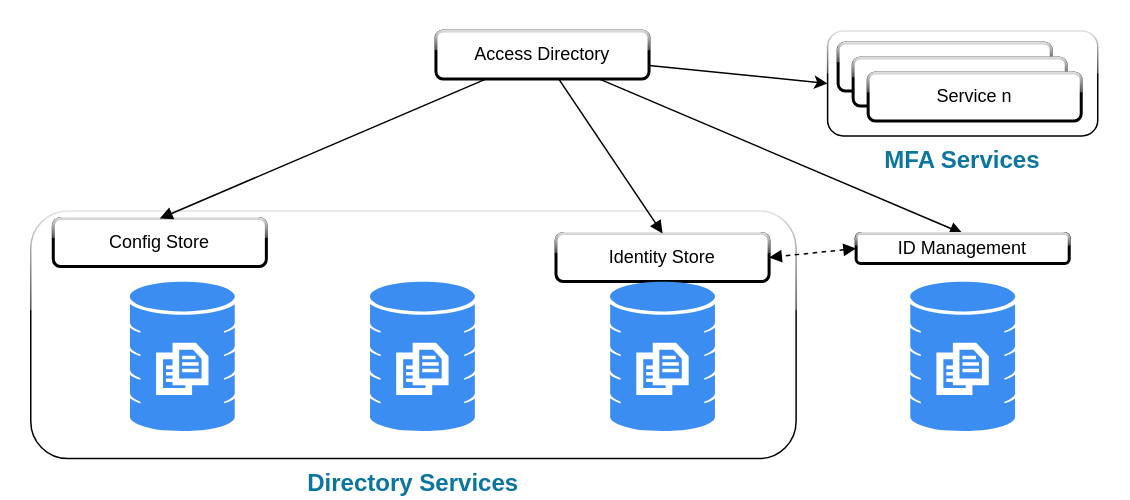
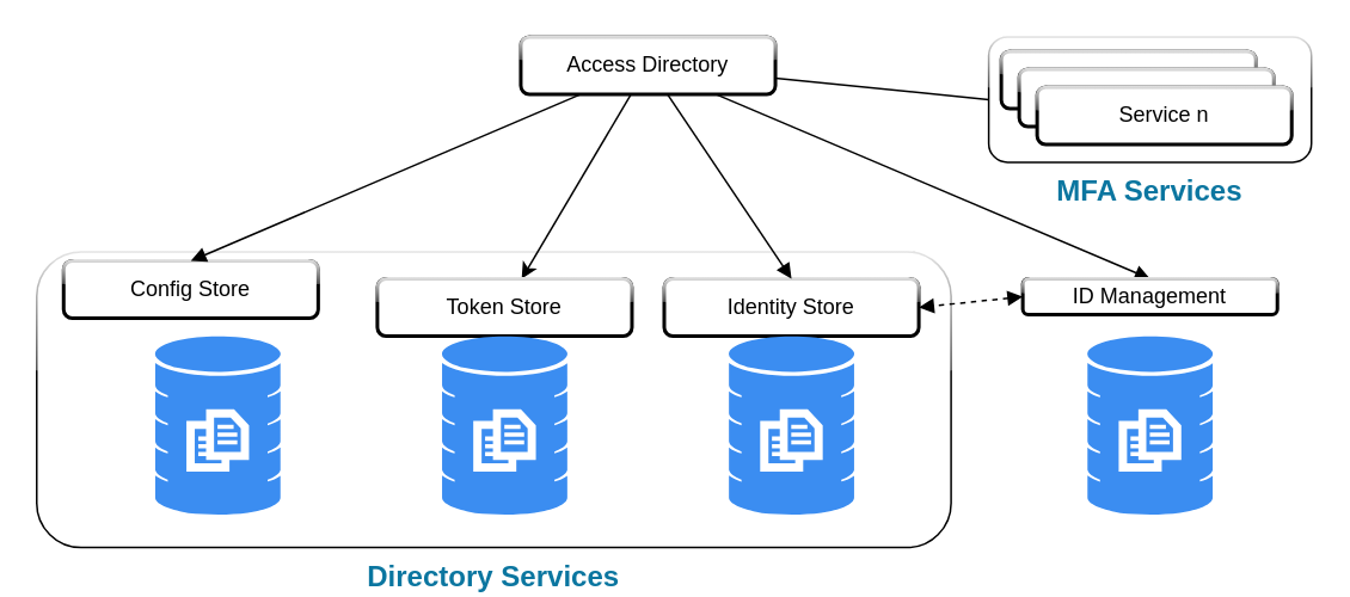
- <mxCell id="6" style="rounded=0;orthogonalLoop=1;jettySize=auto;html=1;entryX=0;entryY=0.5;entryDx=0;entryDy=0;" edge="1" parent="1" source="7" target="2"><mxGeometry relative="1" as="geometry" /></mxCell>
+ <mxCell id="6" style="rounded=0;orthogonalLoop=1;jettySize=auto;html=1;entryX=0;entryY=0.5;entryDx=0;entryDy=0;endArrow=none;" edge="1" parent="1" source="7" target="2"><mxGeometry relative="1" as="geometry" /></mxCell>
+ <mxCell id="5" style="rounded=0;orthogonalLoop=1;jettySize=auto;html=1;shadow=0;textShadow=0;" parent="1" source="7" target="14" edge="1"><mxGeometry relative="1" as="geometry" /></mxCell>
+ <mxCell id="14" value="Token Store" style="whiteSpace=wrap;strokeWidth=2;glass=1;rounded=1;shadow=0;textShadow=0;" parent="1" vertex="1"><mxGeometry x="210" y="154.997" width="142" height="32" as="geometry" /></mxCell>
